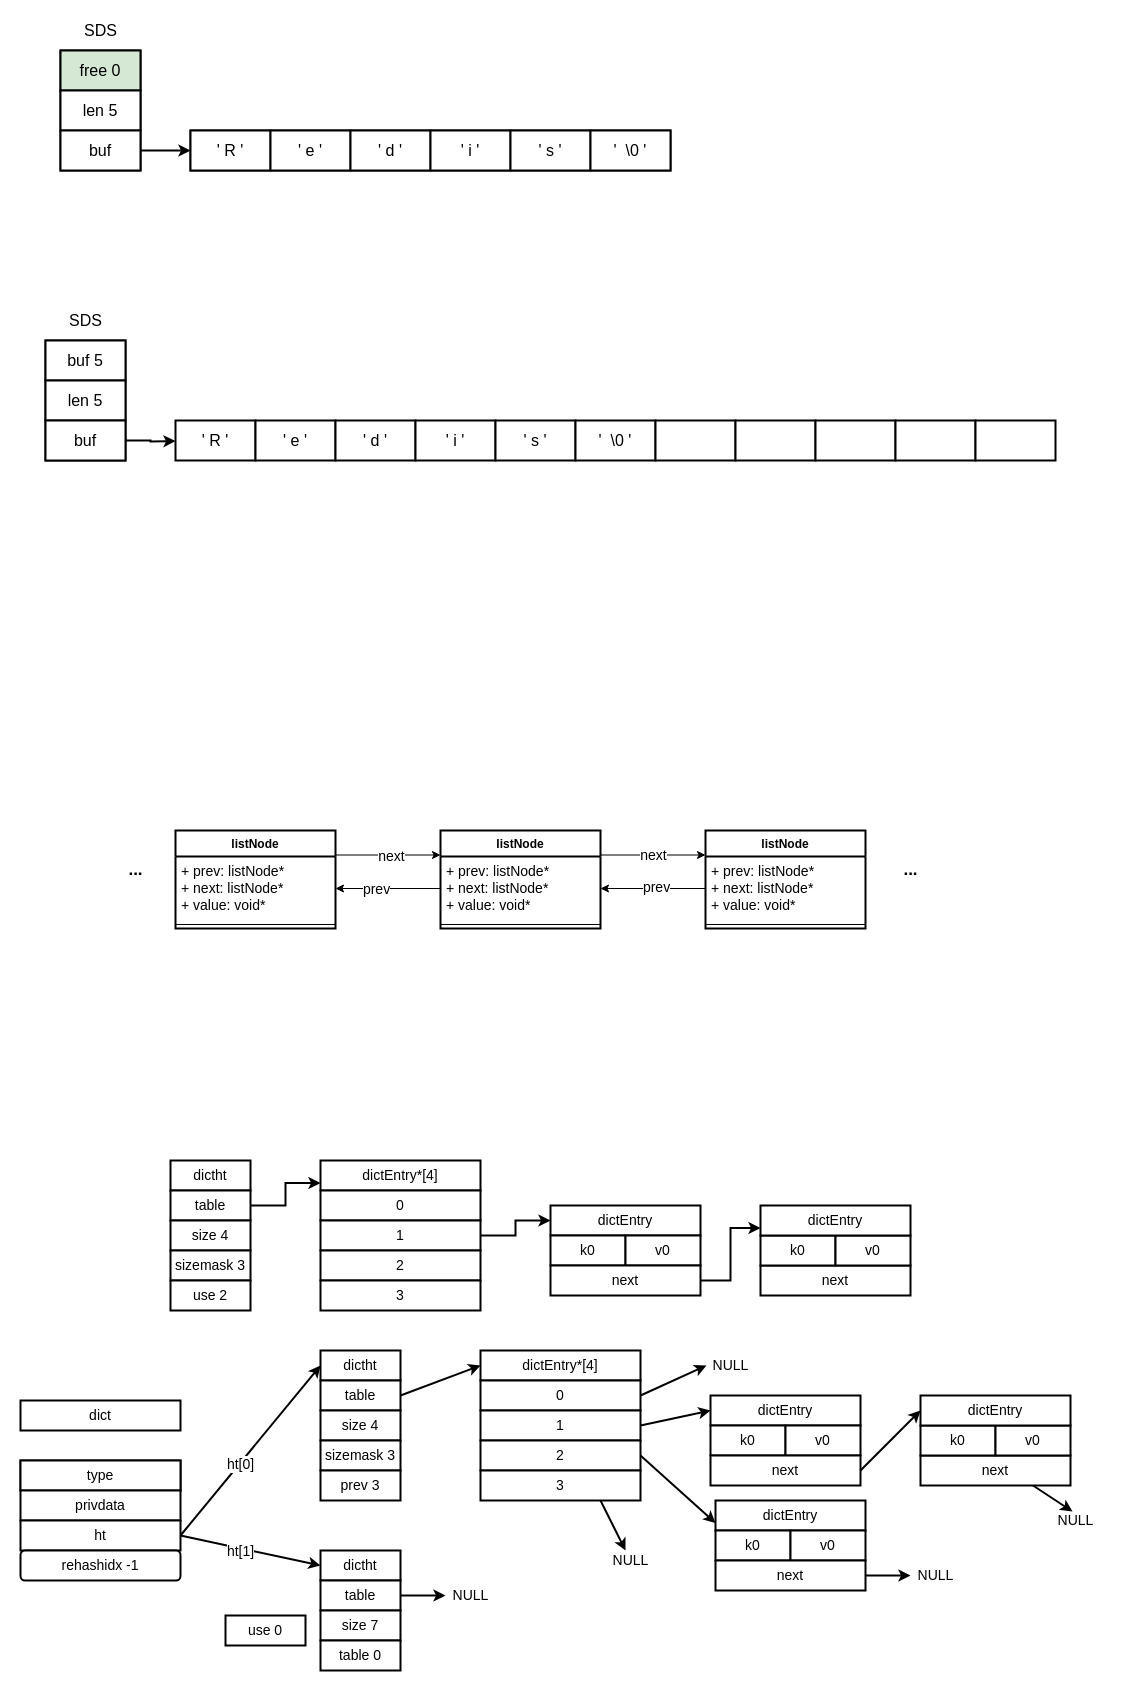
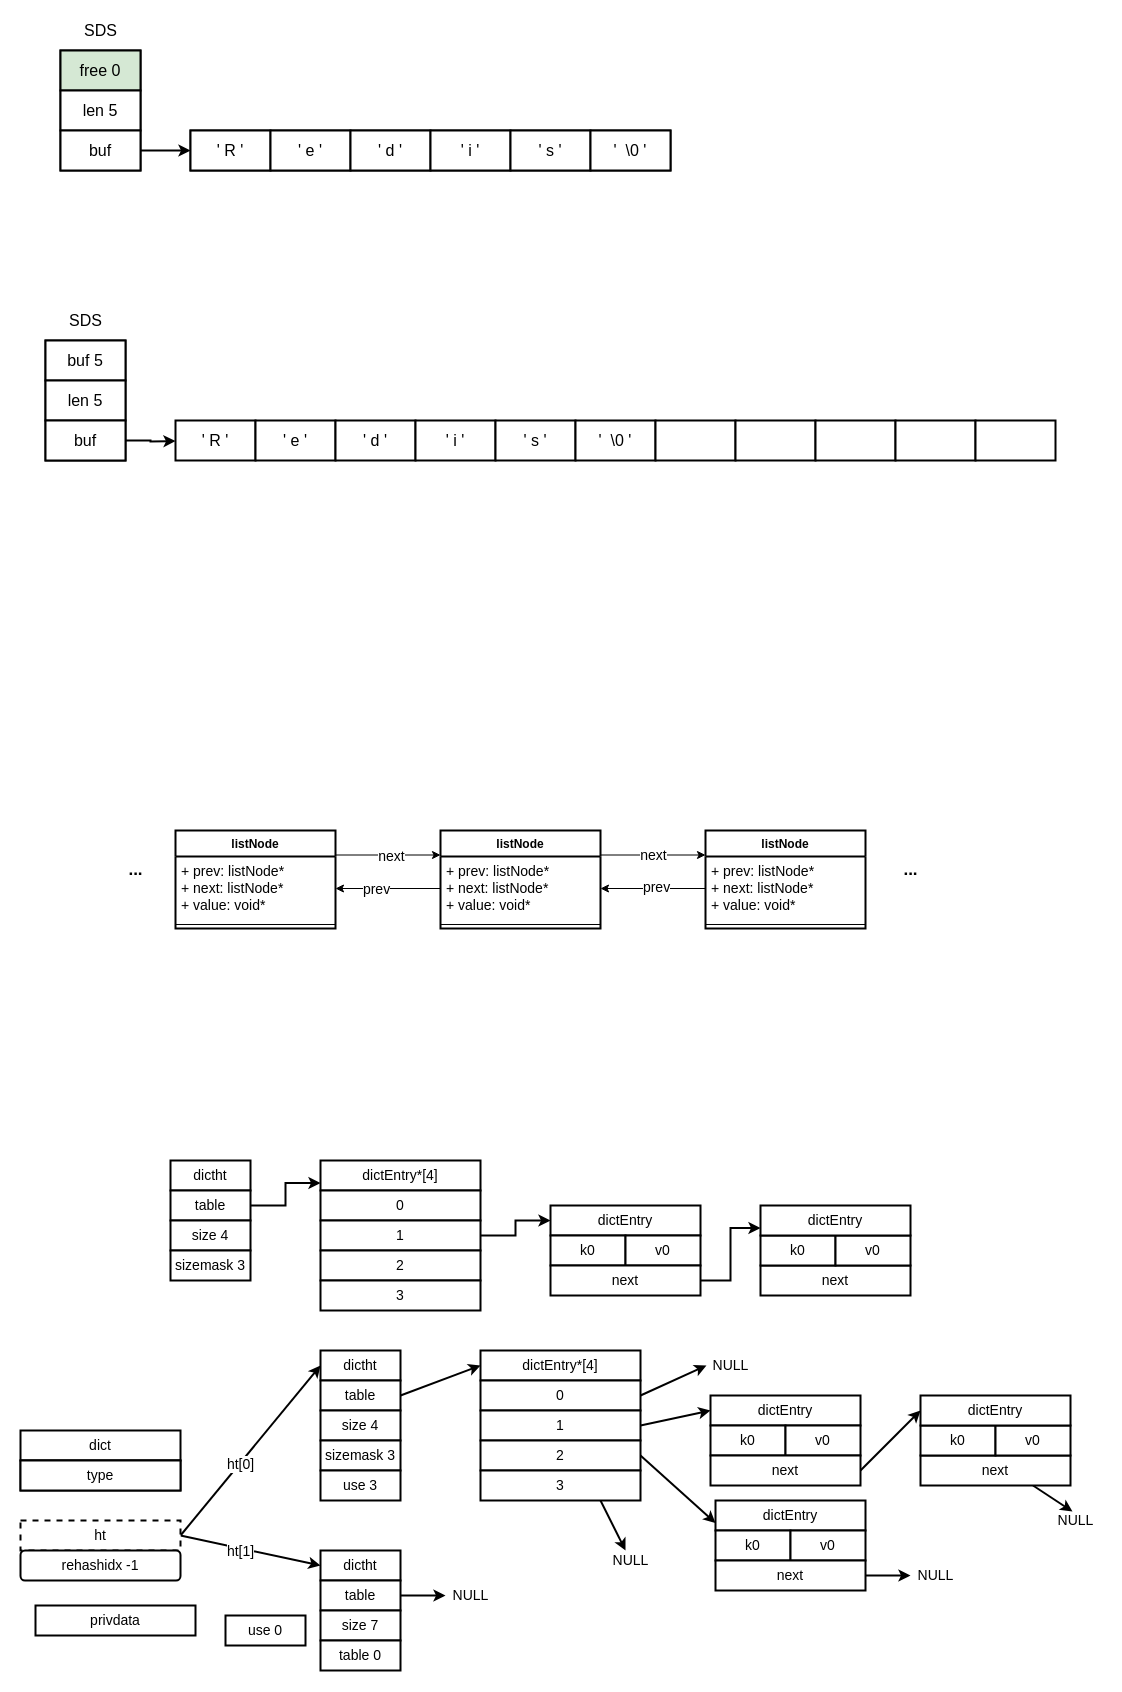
- <mxCell id="55" value="use 2" style="rounded=0;whiteSpace=wrap;html=1;strokeWidth=2;fontSize=14;" vertex="1" parent="1"><mxGeometry x="170" y="1280" width="80" height="30" as="geometry" /></mxCell>
- <mxCell id="71" value="dict" style="rounded=0;whiteSpace=wrap;html=1;strokeWidth=2;fontSize=14;" vertex="1" parent="1"><mxGeometry x="20" y="1400" width="160" height="30" as="geometry" /></mxCell>
+ <mxCell id="71" value="dict" style="rounded=0;whiteSpace=wrap;html=1;strokeWidth=2;fontSize=14;" vertex="1" parent="1"><mxGeometry x="20" y="1430" width="160" height="30" as="geometry" /></mxCell>
- <mxCell id="86" value="prev 3" style="rounded=0;whiteSpace=wrap;html=1;strokeWidth=2;fontSize=14;" vertex="1" parent="1"><mxGeometry x="320" y="1470" width="80" height="30" as="geometry" /></mxCell>
+ <mxCell id="86" value="use 3" style="rounded=0;whiteSpace=wrap;html=1;strokeWidth=2;fontSize=14;" vertex="1" parent="1"><mxGeometry x="320" y="1470" width="80" height="30" as="geometry" /></mxCell>
- <mxCell id="74" value="privdata" style="rounded=0;whiteSpace=wrap;html=1;strokeWidth=2;fontSize=14;" vertex="1" parent="1"><mxGeometry x="20" y="1490" width="160" height="30" as="geometry" /></mxCell>
+ <mxCell id="74" value="privdata" style="rounded=0;whiteSpace=wrap;html=1;strokeWidth=2;fontSize=14;" vertex="1" parent="1"><mxGeometry x="35" y="1605" width="160" height="30" as="geometry" /></mxCell>
- <mxCell id="79" value="ht" style="rounded=0;whiteSpace=wrap;html=1;strokeWidth=2;fontSize=14;" vertex="1" parent="1"><mxGeometry x="20" y="1520" width="160" height="30" as="geometry" /></mxCell>
+ <mxCell id="79" value="ht" style="rounded=0;whiteSpace=wrap;html=1;strokeWidth=2;fontSize=14;dashed=1;" vertex="1" parent="1"><mxGeometry x="20" y="1520" width="160" height="30" as="geometry" /></mxCell>
